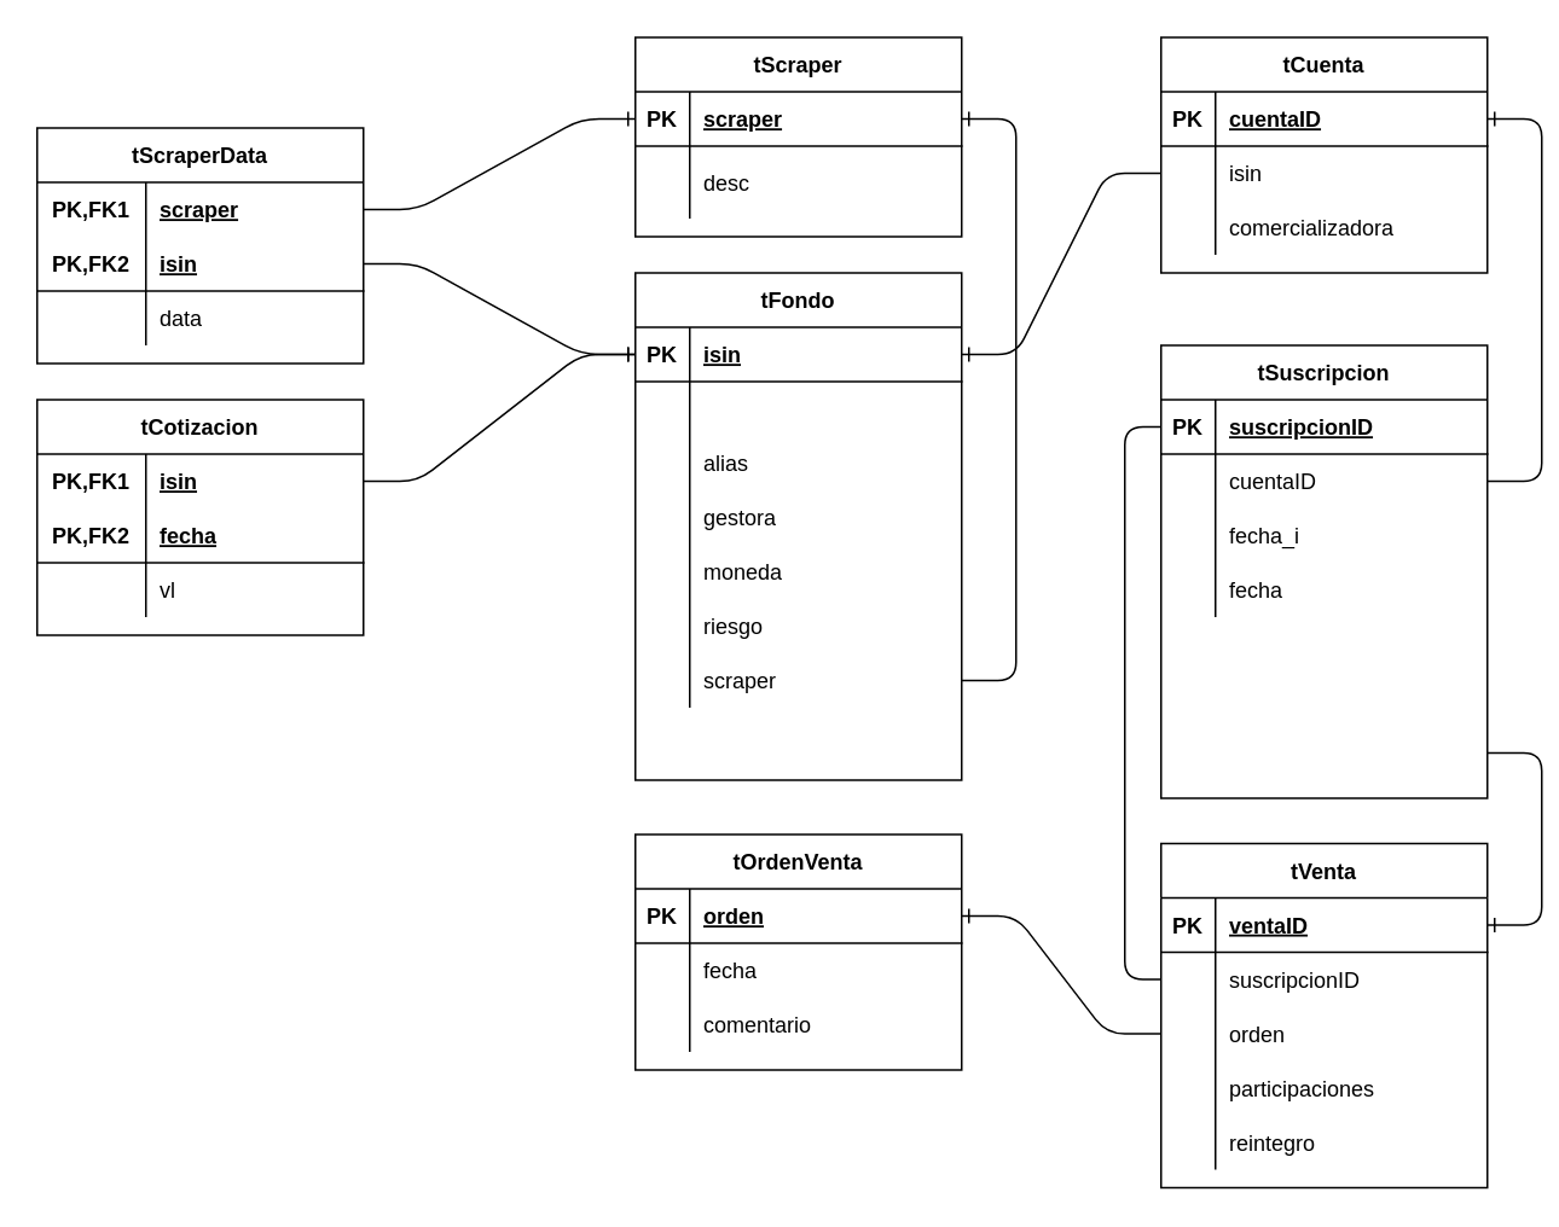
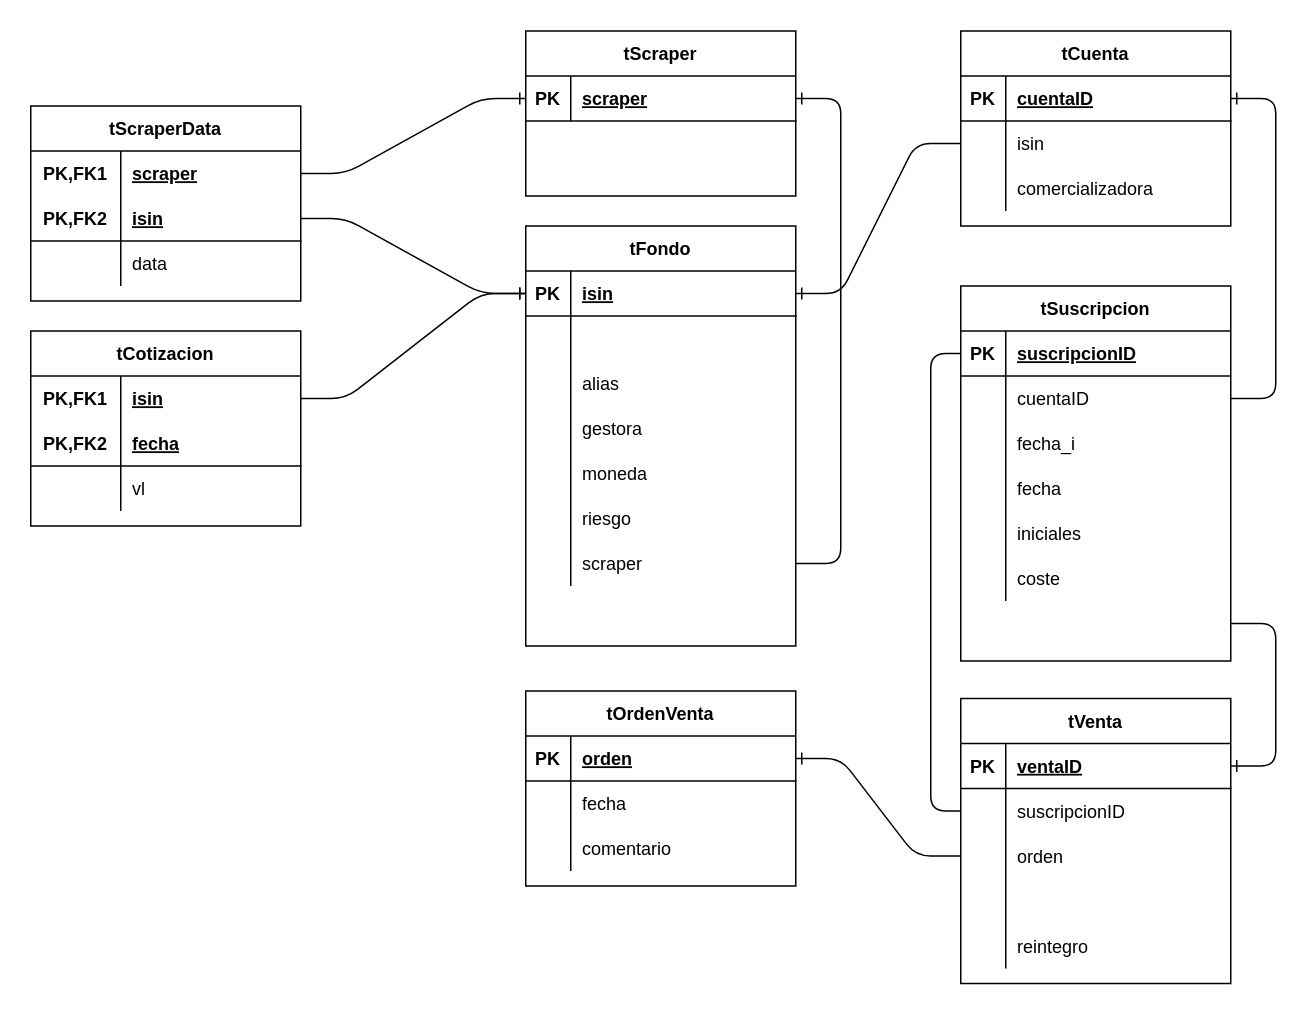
- <mxCell id="8" value="desc" style="shape=partialRectangle;connectable=0;fillColor=none;top=0;left=0;bottom=0;right=0;align=left;spacingLeft=6;overflow=hidden;" parent="6" vertex="1"><mxGeometry x="30" width="150" height="40" as="geometry" /></mxCell>
+ <mxCell id="82" value="iniciales" style="shape=partialRectangle;connectable=0;fillColor=none;top=0;left=0;bottom=0;right=0;align=left;spacingLeft=6;overflow=hidden;" parent="80" vertex="1"><mxGeometry x="30" width="150" height="30" as="geometry" /></mxCell>
+ <mxCell id="85" value="coste" style="shape=partialRectangle;connectable=0;fillColor=none;top=0;left=0;bottom=0;right=0;align=left;spacingLeft=6;overflow=hidden;" parent="83" vertex="1"><mxGeometry x="30" width="150" height="30" as="geometry" /></mxCell>
- <mxCell id="101" value="participaciones" style="shape=partialRectangle;connectable=0;fillColor=none;top=0;left=0;bottom=0;right=0;align=left;spacingLeft=6;overflow=hidden;" parent="99" vertex="1"><mxGeometry x="30" width="150" height="30" as="geometry" /></mxCell>
